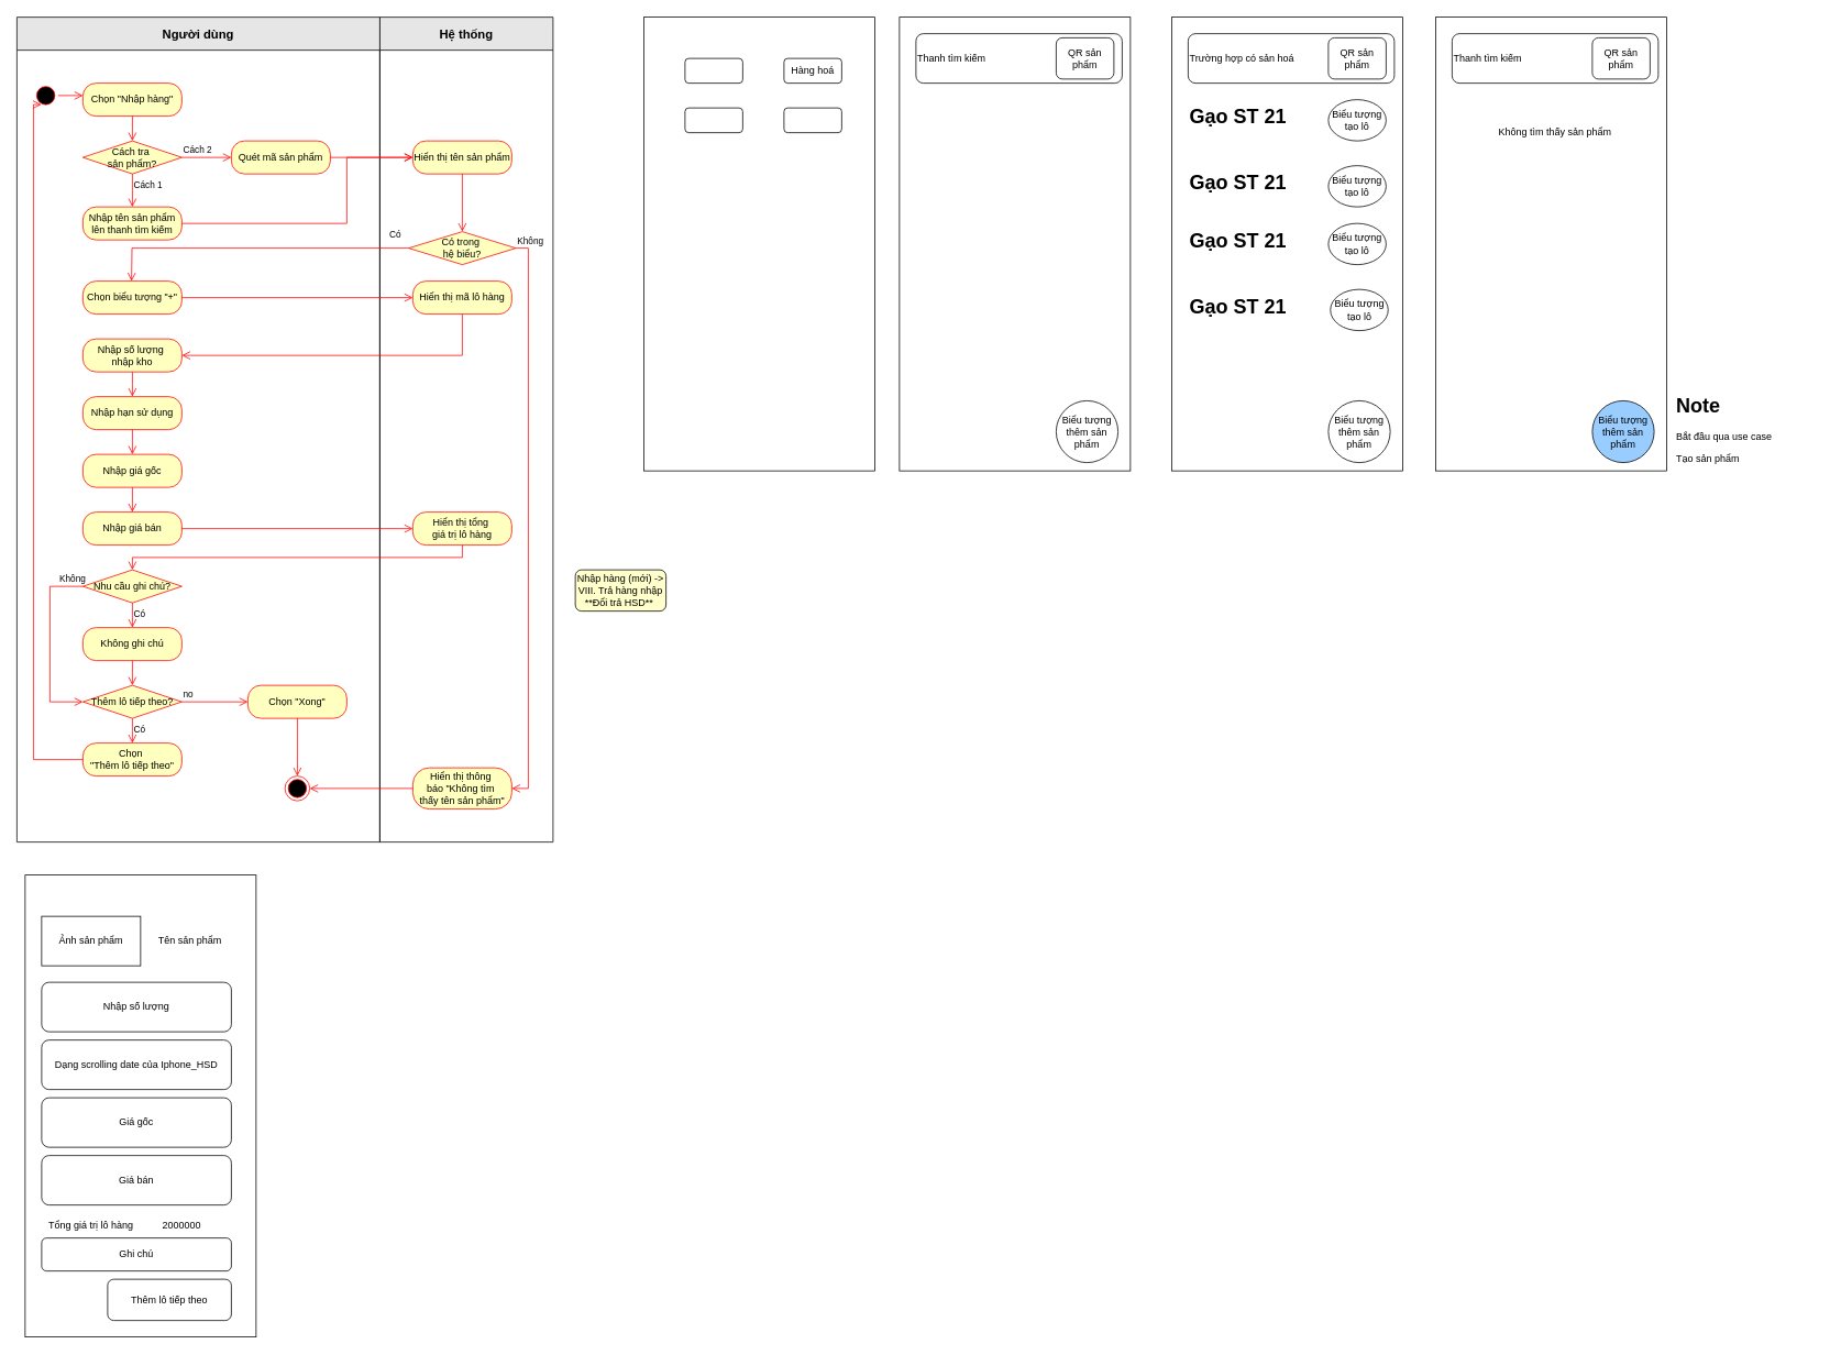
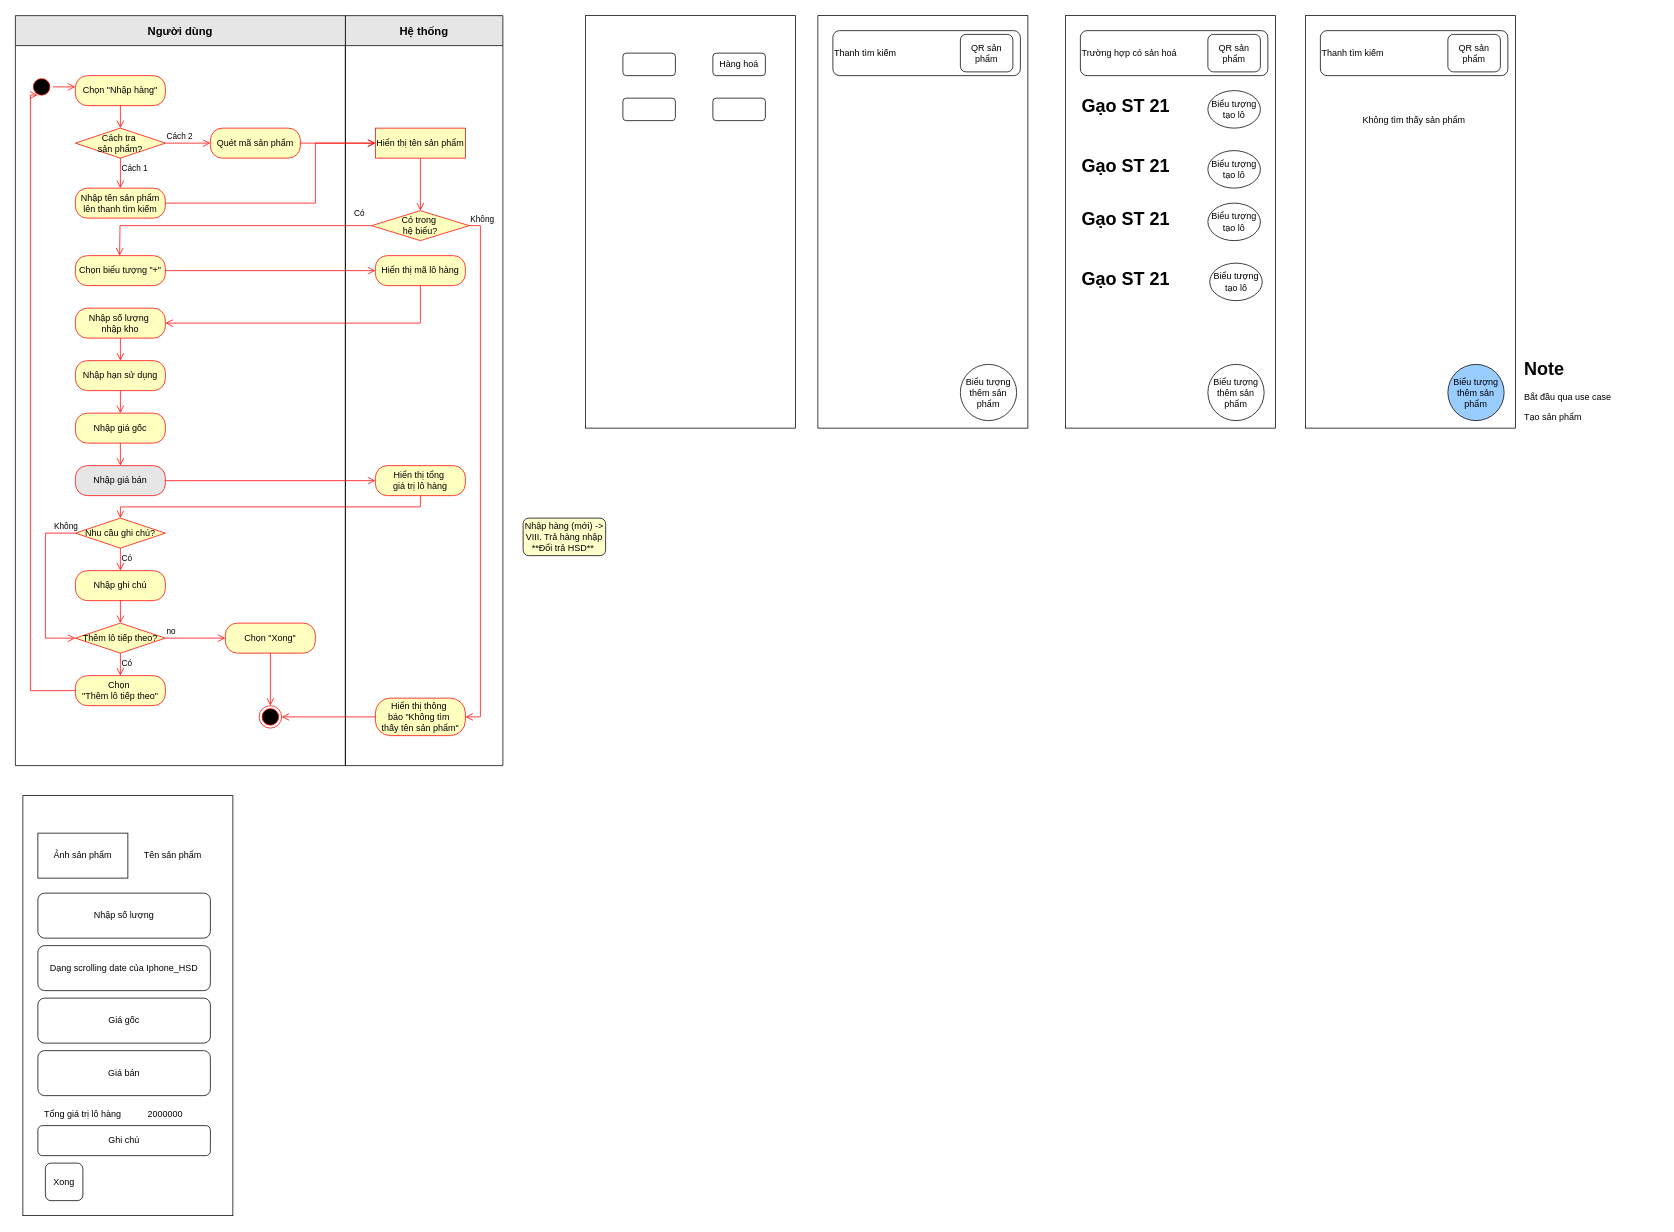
- <mxCell id="3" value="Hiển thị tên sản phẩm" style="rounded=1;whiteSpace=wrap;html=1;arcSize=40;fontColor=#000000;fillColor=#ffffc0;strokeColor=#ff0000;" vertex="1" parent="2"><mxGeometry x="40" y="150" width="120" height="40" as="geometry" /></mxCell>
+ <mxCell id="3" value="Hiển thị tên sản phẩm" style="whiteSpace=wrap;html=1;arcSize=40;fontColor=#000000;fillColor=#ffffc0;strokeColor=#ff0000;rounded=0;" vertex="1" parent="2"><mxGeometry x="40" y="150" width="120" height="40" as="geometry" /></mxCell>
- <mxCell id="24" value="Nhập giá bán" style="rounded=1;whiteSpace=wrap;html=1;arcSize=40;fontColor=#000000;fillColor=#ffffc0;strokeColor=#ff0000;" vertex="1" parent="10"><mxGeometry x="80" y="600" width="120" height="40" as="geometry" /></mxCell>
+ <mxCell id="24" value="Nhập giá bán" style="rounded=1;whiteSpace=wrap;html=1;arcSize=40;fontColor=#000000;fillColor=#e6e6e6;strokeColor=#ff0000;" vertex="1" parent="10"><mxGeometry x="80" y="600" width="120" height="40" as="geometry" /></mxCell>
- <mxCell id="31" value="Không ghi chú" style="rounded=1;whiteSpace=wrap;html=1;arcSize=40;fontColor=#000000;fillColor=#ffffc0;strokeColor=#ff0000;" vertex="1" parent="10"><mxGeometry x="80" y="740" width="120" height="40" as="geometry" /></mxCell>
+ <mxCell id="31" value="Nhập ghi chú" style="rounded=1;whiteSpace=wrap;html=1;arcSize=40;fontColor=#000000;fillColor=#ffffc0;strokeColor=#ff0000;" vertex="1" parent="10"><mxGeometry x="80" y="740" width="120" height="40" as="geometry" /></mxCell>
+ <mxCell id="86" value="Xong" style="rounded=1;whiteSpace=wrap;html=1;" vertex="1" parent="1"><mxGeometry x="60" y="1550" width="50" height="50" as="geometry" /></mxCell>
- <mxCell id="87" value="Thêm lô tiếp theo" style="rounded=1;whiteSpace=wrap;html=1;" vertex="1" parent="1"><mxGeometry x="130" y="1550" width="150" height="50" as="geometry" /></mxCell>
